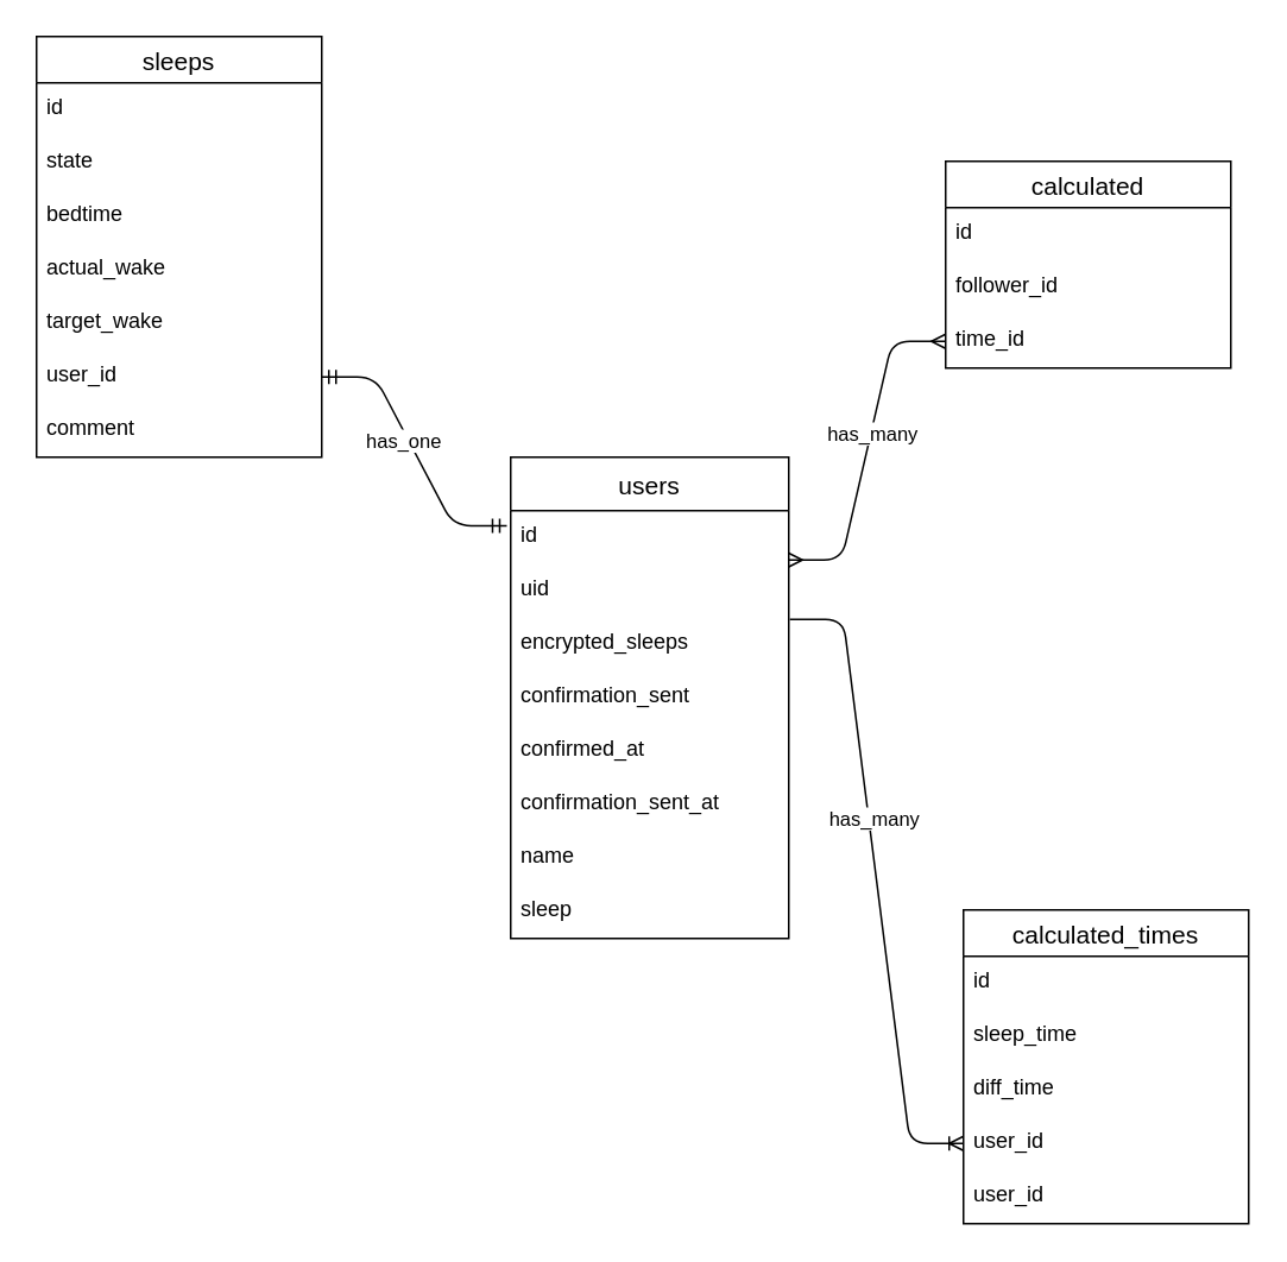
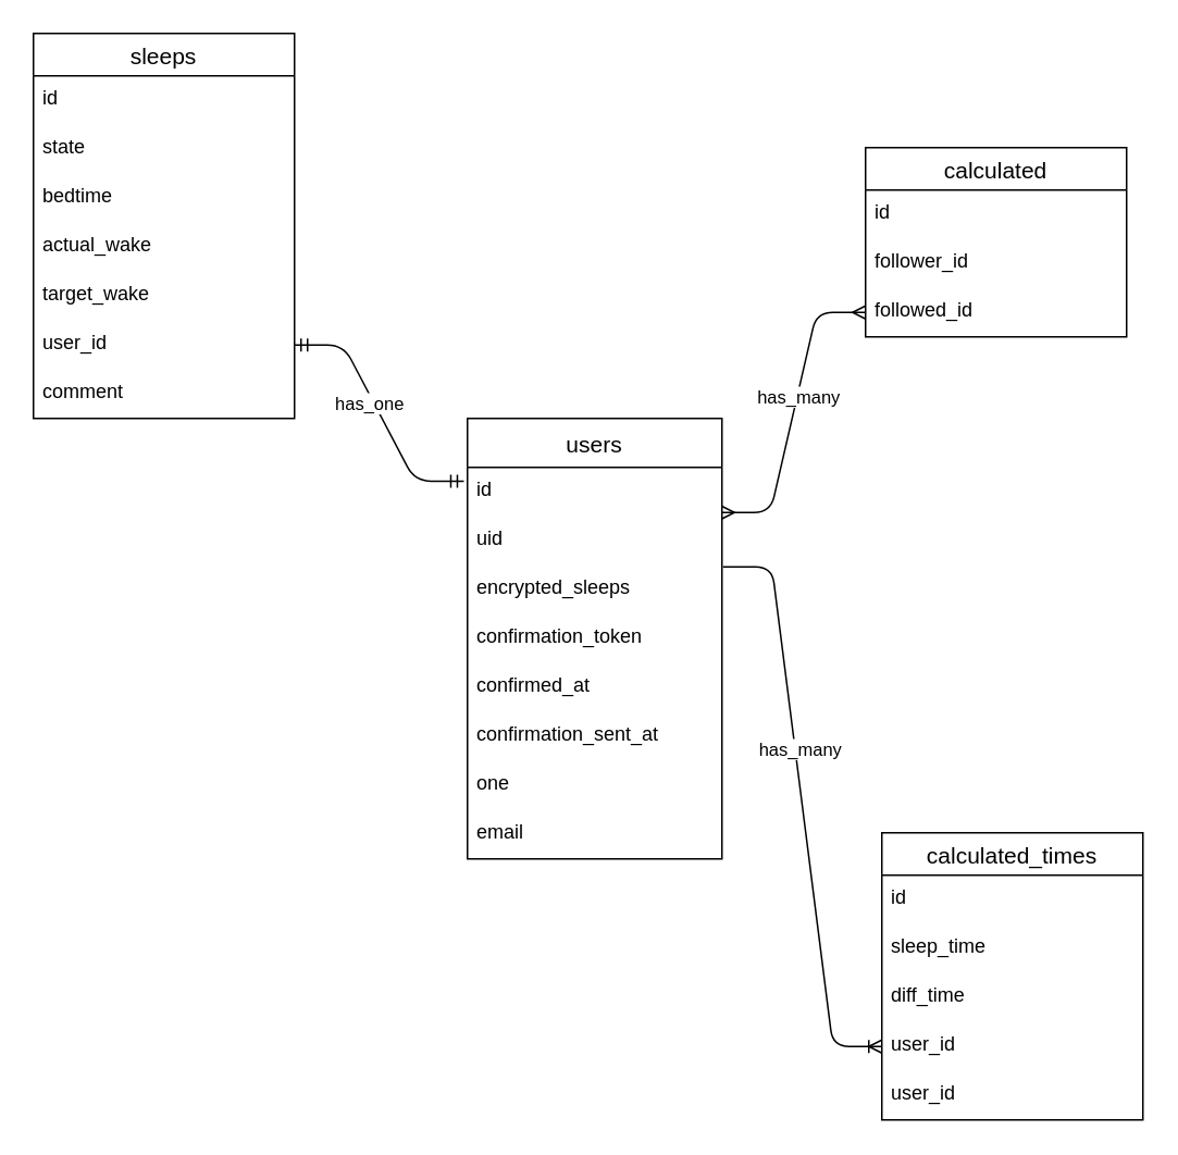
- <mxCell id="28" value="time_id" style="text;strokeColor=none;fillColor=none;spacingLeft=4;spacingRight=4;overflow=hidden;rotatable=0;points=[[0,0.5],[1,0.5]];portConstraint=eastwest;fontSize=12;" vertex="1" parent="25"><mxGeometry y="86" width="160" height="30" as="geometry" /></mxCell>
+ <mxCell id="28" value="followed_id" style="text;strokeColor=none;fillColor=none;spacingLeft=4;spacingRight=4;overflow=hidden;rotatable=0;points=[[0,0.5],[1,0.5]];portConstraint=eastwest;fontSize=12;" vertex="1" parent="25"><mxGeometry y="86" width="160" height="30" as="geometry" /></mxCell>
- <mxCell id="6" value="confirmation_sent" style="text;strokeColor=none;fillColor=none;spacingLeft=4;spacingRight=4;overflow=hidden;rotatable=0;points=[[0,0.5],[1,0.5]];portConstraint=eastwest;fontSize=12;" vertex="1" parent="2"><mxGeometry y="120" width="156" height="30" as="geometry" /></mxCell>
+ <mxCell id="6" value="confirmation_token" style="text;strokeColor=none;fillColor=none;spacingLeft=4;spacingRight=4;overflow=hidden;rotatable=0;points=[[0,0.5],[1,0.5]];portConstraint=eastwest;fontSize=12;" vertex="1" parent="2"><mxGeometry y="120" width="156" height="30" as="geometry" /></mxCell>
- <mxCell id="9" value="name" style="text;strokeColor=none;fillColor=none;spacingLeft=4;spacingRight=4;overflow=hidden;rotatable=0;points=[[0,0.5],[1,0.5]];portConstraint=eastwest;fontSize=12;" vertex="1" parent="2"><mxGeometry y="210" width="156" height="30" as="geometry" /></mxCell>
+ <mxCell id="9" value="one" style="text;strokeColor=none;fillColor=none;spacingLeft=4;spacingRight=4;overflow=hidden;rotatable=0;points=[[0,0.5],[1,0.5]];portConstraint=eastwest;fontSize=12;" vertex="1" parent="2"><mxGeometry y="210" width="156" height="30" as="geometry" /></mxCell>
- <mxCell id="10" value="sleep" style="text;strokeColor=none;fillColor=none;spacingLeft=4;spacingRight=4;overflow=hidden;rotatable=0;points=[[0,0.5],[1,0.5]];portConstraint=eastwest;fontSize=12;" vertex="1" parent="2"><mxGeometry y="240" width="156" height="30" as="geometry" /></mxCell>
+ <mxCell id="10" value="email" style="text;strokeColor=none;fillColor=none;spacingLeft=4;spacingRight=4;overflow=hidden;rotatable=0;points=[[0,0.5],[1,0.5]];portConstraint=eastwest;fontSize=12;" vertex="1" parent="2"><mxGeometry y="240" width="156" height="30" as="geometry" /></mxCell>
